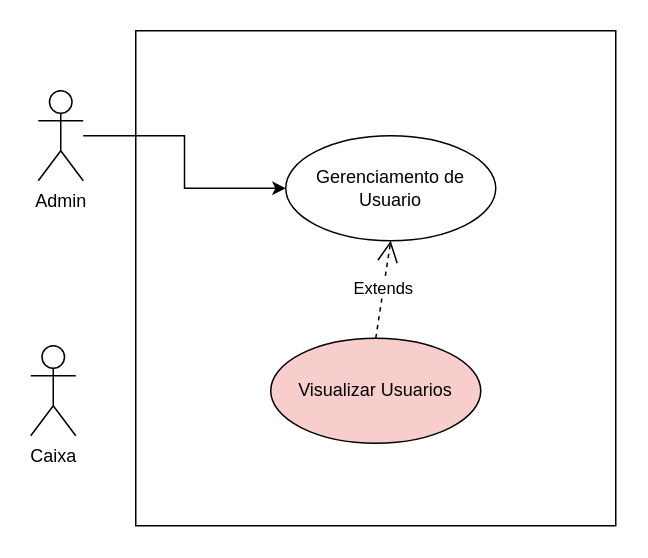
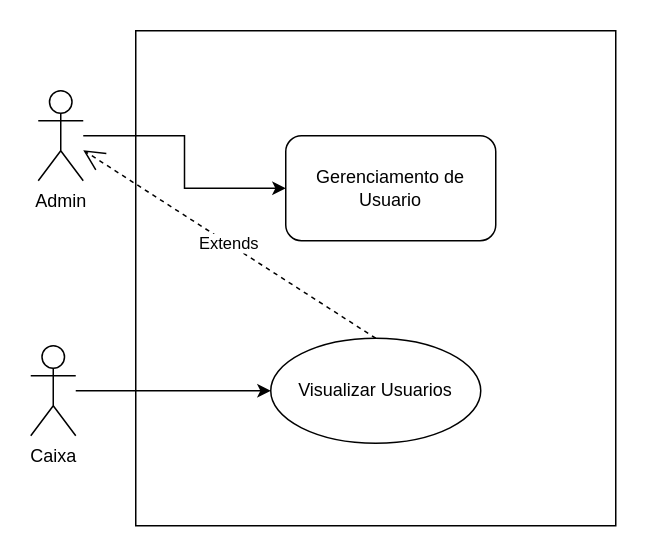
- <mxCell id="6" value="Gerenciamento de Usuario" style="ellipse;whiteSpace=wrap;html=1;" vertex="1" parent="1"><mxGeometry x="190" y="90" width="140" height="70" as="geometry" /></mxCell>
+ <mxCell id="6" value="Gerenciamento de Usuario" style="whiteSpace=wrap;html=1;rounded=1;" vertex="1" parent="1"><mxGeometry x="190" y="90" width="140" height="70" as="geometry" /></mxCell>
- <mxCell id="8" value="Extends" style="endArrow=open;endSize=12;dashed=1;html=1;rounded=0;exitX=0.5;exitY=0;exitDx=0;exitDy=0;entryX=0.5;entryY=1;entryDx=0;entryDy=0;" edge="1" parent="1" source="7" target="6"><mxGeometry x="-0.001" width="160" relative="1" as="geometry"><mxPoint x="310" y="190" as="sourcePoint" /><mxPoint x="470" y="190" as="targetPoint" /><mxPoint as="offset" /></mxGeometry></mxCell>
+ <mxCell id="8" value="Extends" style="endArrow=open;endSize=12;dashed=1;html=1;rounded=0;exitX=0.5;exitY=0;exitDx=0;exitDy=0;" edge="1" parent="1" source="7" target="3"><mxGeometry x="-0.001" width="160" relative="1" as="geometry"><mxPoint x="310" y="190" as="sourcePoint" /><mxPoint x="470" y="190" as="targetPoint" /><mxPoint as="offset" /></mxGeometry></mxCell>
+ <mxCell id="4" style="edgeStyle=orthogonalEdgeStyle;rounded=0;orthogonalLoop=1;jettySize=auto;html=1;entryX=0;entryY=0.5;entryDx=0;entryDy=0;" edge="1" parent="1" source="5" target="7"><mxGeometry relative="1" as="geometry" /></mxCell>
- <mxCell id="7" value="Visualizar Usuarios" style="ellipse;whiteSpace=wrap;html=1;fillColor=#f8cecc;" vertex="1" parent="1"><mxGeometry x="180" y="225" width="140" height="70" as="geometry" /></mxCell>
+ <mxCell id="7" value="Visualizar Usuarios" style="ellipse;whiteSpace=wrap;html=1;" vertex="1" parent="1"><mxGeometry x="180" y="225" width="140" height="70" as="geometry" /></mxCell>
